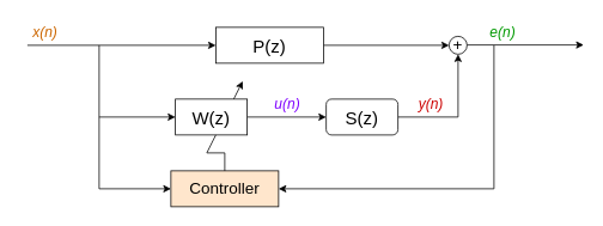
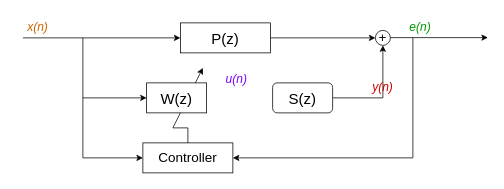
- <mxCell id="19" value="&lt;font color=&quot;#7f00ff&quot;&gt;&lt;i&gt;&lt;font style=&quot;font-size: 16px;&quot;&gt;u(n)&lt;/font&gt;&lt;/i&gt;&lt;/font&gt;" style="text;html=1;strokeColor=none;fillColor=none;align=center;verticalAlign=middle;whiteSpace=wrap;rounded=0;" vertex="1" parent="1"><mxGeometry x="290" y="100" width="60" height="30" as="geometry" /></mxCell>
+ <mxCell id="19" value="&lt;font color=&quot;#7f00ff&quot;&gt;&lt;i&gt;&lt;font style=&quot;font-size: 16px;&quot;&gt;u(n)&lt;/font&gt;&lt;/i&gt;&lt;/font&gt;" style="text;html=1;strokeColor=none;fillColor=none;align=center;verticalAlign=middle;whiteSpace=wrap;rounded=0;" vertex="1" parent="1"><mxGeometry x="285" y="90" width="60" height="30" as="geometry" /></mxCell>
- <mxCell id="17" value="&lt;font color=&quot;#cc0000&quot;&gt;&lt;i&gt;&lt;font style=&quot;font-size: 16px;&quot;&gt;y(n)&lt;/font&gt;&lt;/i&gt;&lt;/font&gt;" style="text;html=1;strokeColor=none;fillColor=none;align=center;verticalAlign=middle;whiteSpace=wrap;rounded=0;" vertex="1" parent="1"><mxGeometry x="450" y="100" width="60" height="30" as="geometry" /></mxCell>
+ <mxCell id="17" value="&lt;font color=&quot;#cc0000&quot;&gt;&lt;i&gt;&lt;font style=&quot;font-size: 16px;&quot;&gt;y(n)&lt;/font&gt;&lt;/i&gt;&lt;/font&gt;" style="text;html=1;strokeColor=none;fillColor=none;align=center;verticalAlign=middle;whiteSpace=wrap;rounded=0;" vertex="1" parent="1"><mxGeometry x="480" y="100" width="60" height="30" as="geometry" /></mxCell>
- <mxCell id="4" style="edgeStyle=orthogonalEdgeStyle;rounded=0;orthogonalLoop=1;jettySize=auto;html=1;" edge="1" parent="1" source="15" target="12"><mxGeometry relative="1" as="geometry" /></mxCell>
- <mxCell id="5" value="&lt;font style=&quot;font-size: 18px;&quot;&gt;Controller&lt;/font&gt;" style="rounded=0;whiteSpace=wrap;html=1;fillColor=#ffe6cc;" vertex="1" parent="1"><mxGeometry x="190" y="190" width="120" height="40" as="geometry" /></mxCell>
+ <mxCell id="5" value="&lt;font style=&quot;font-size: 18px;&quot;&gt;Controller&lt;/font&gt;" style="rounded=0;whiteSpace=wrap;html=1;" vertex="1" parent="1"><mxGeometry x="190" y="190" width="120" height="40" as="geometry" /></mxCell>
